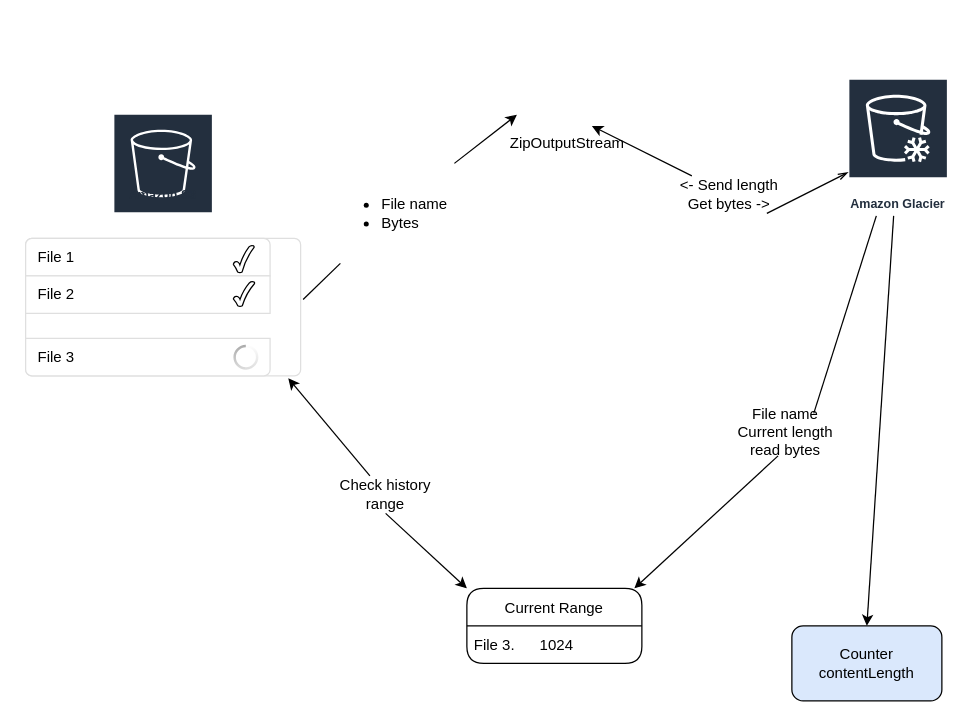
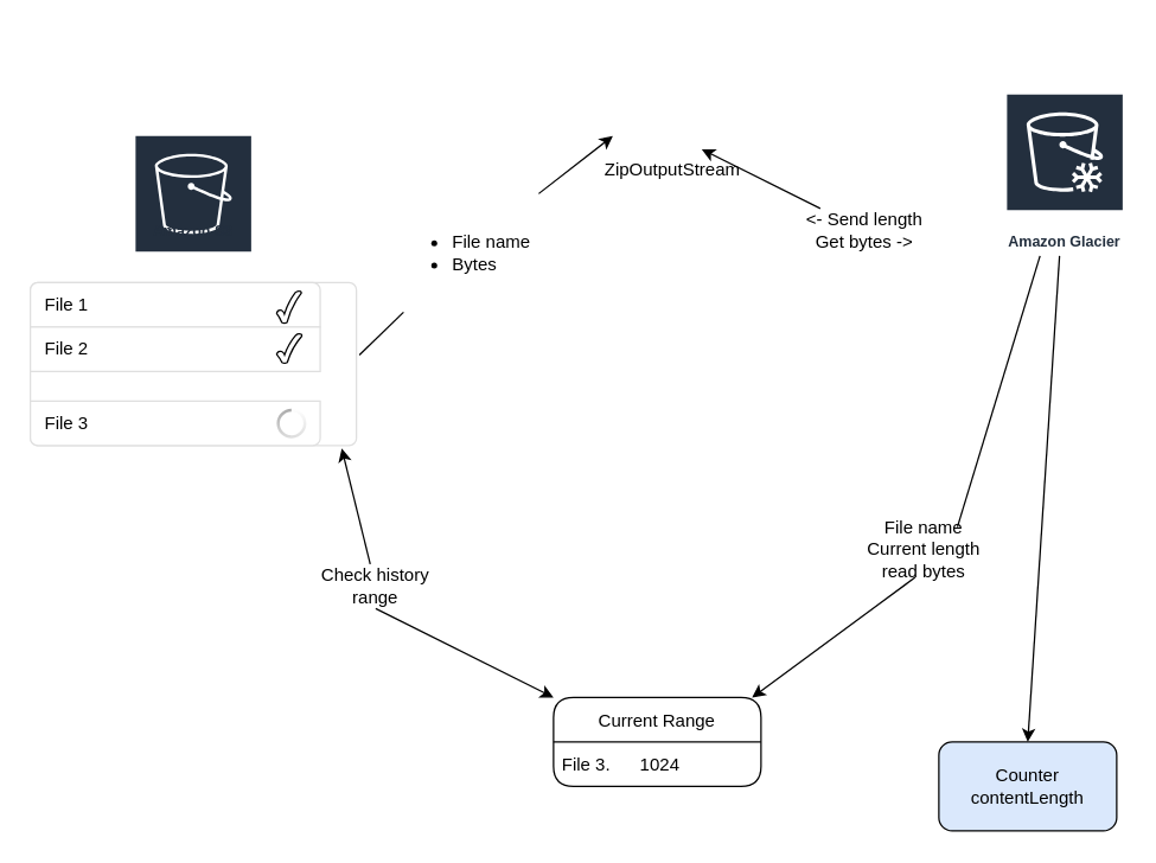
- <mxCell id="24" value="" style="endArrow=none;html=1;rounded=0;entryX=0.75;entryY=1;entryDx=0;entryDy=0;startArrow=openThin;startFill=0;" edge="1" parent="1" source="3" target="23"><mxGeometry width="50" height="50" relative="1" as="geometry"><mxPoint x="713" y="211.742" as="sourcePoint" /><mxPoint x="443" y="100" as="targetPoint" /><Array as="points" /></mxGeometry></mxCell>
- <mxCell id="19" value="File name&lt;br&gt;Current length read bytes" style="text;html=1;strokeColor=none;fillColor=none;align=center;verticalAlign=middle;whiteSpace=wrap;rounded=0;shadow=0;glass=0;sketch=0;" vertex="1" parent="1"><mxGeometry x="583" y="330" width="90" height="30" as="geometry" /></mxCell>
+ <mxCell id="19" value="File name&lt;br&gt;Current length read bytes" style="text;html=1;strokeColor=none;fillColor=none;align=center;verticalAlign=middle;whiteSpace=wrap;rounded=0;shadow=0;glass=0;sketch=0;" vertex="1" parent="1"><mxGeometry x="578" y="355" width="90" height="30" as="geometry" /></mxCell>
- <mxCell id="21" value="Check history range" style="text;html=1;strokeColor=none;fillColor=none;align=center;verticalAlign=middle;whiteSpace=wrap;rounded=0;shadow=0;glass=0;sketch=0;" vertex="1" parent="1"><mxGeometry x="263" y="380" width="90" height="30" as="geometry" /></mxCell>
+ <mxCell id="21" value="Check history range" style="text;html=1;strokeColor=none;fillColor=none;align=center;verticalAlign=middle;whiteSpace=wrap;rounded=0;shadow=0;glass=0;sketch=0;" vertex="1" parent="1"><mxGeometry x="208" y="380" width="90" height="30" as="geometry" /></mxCell>
